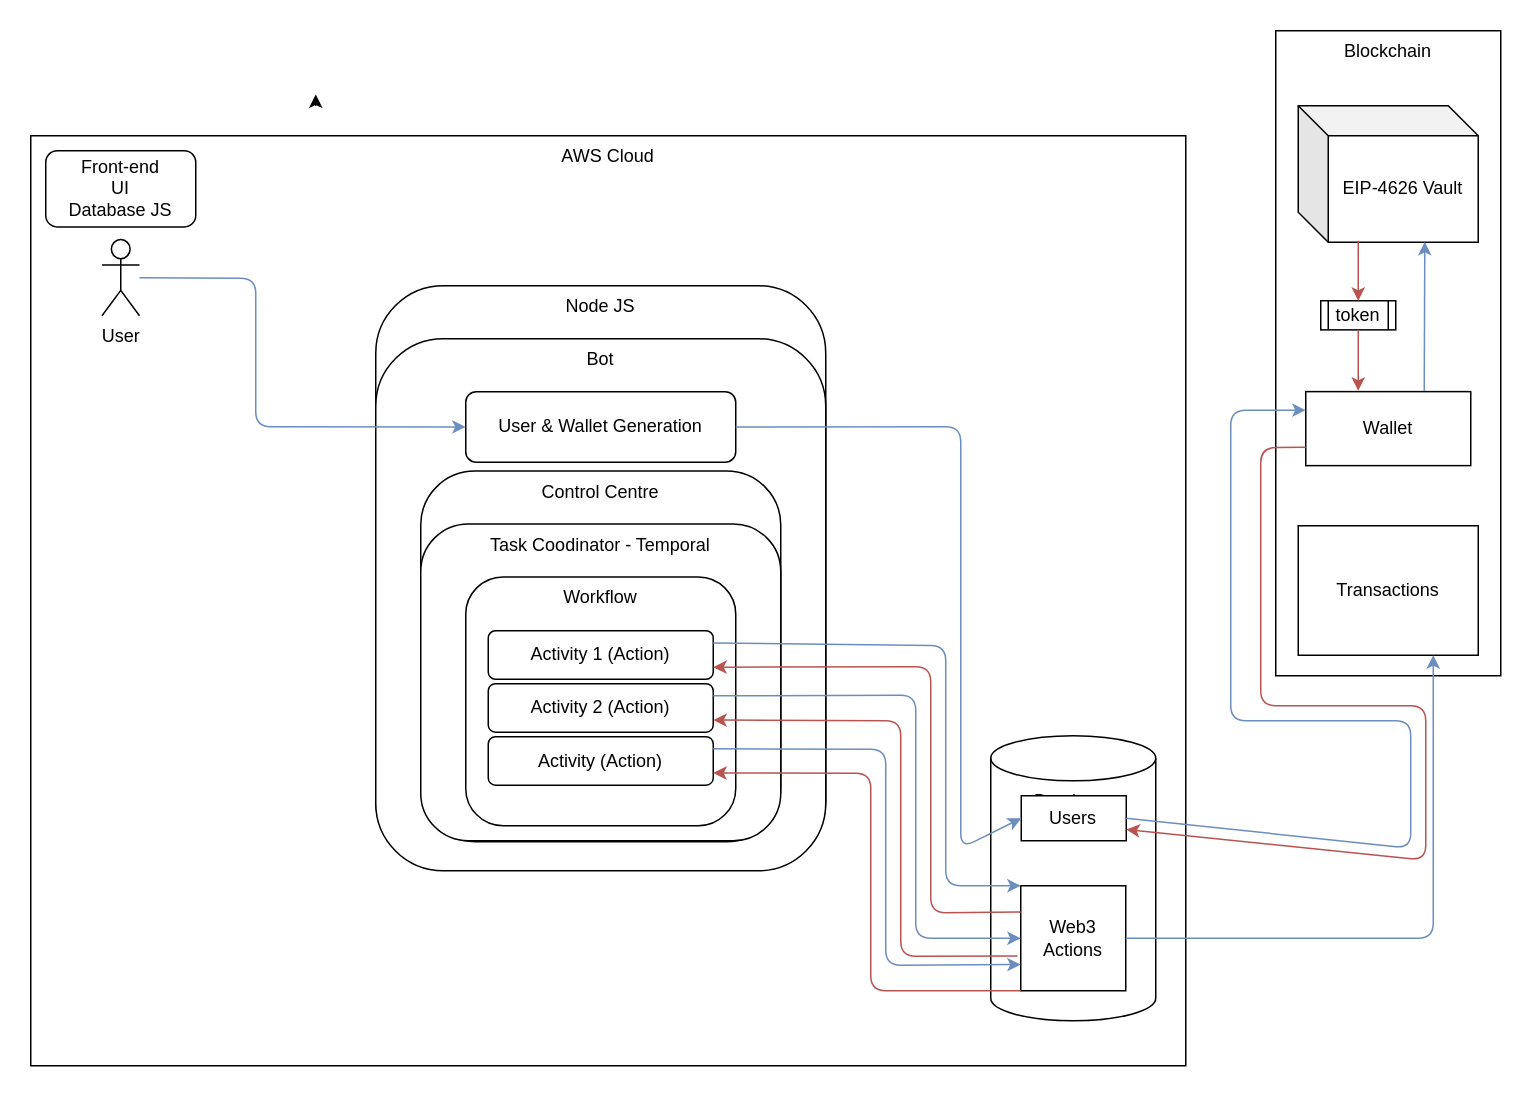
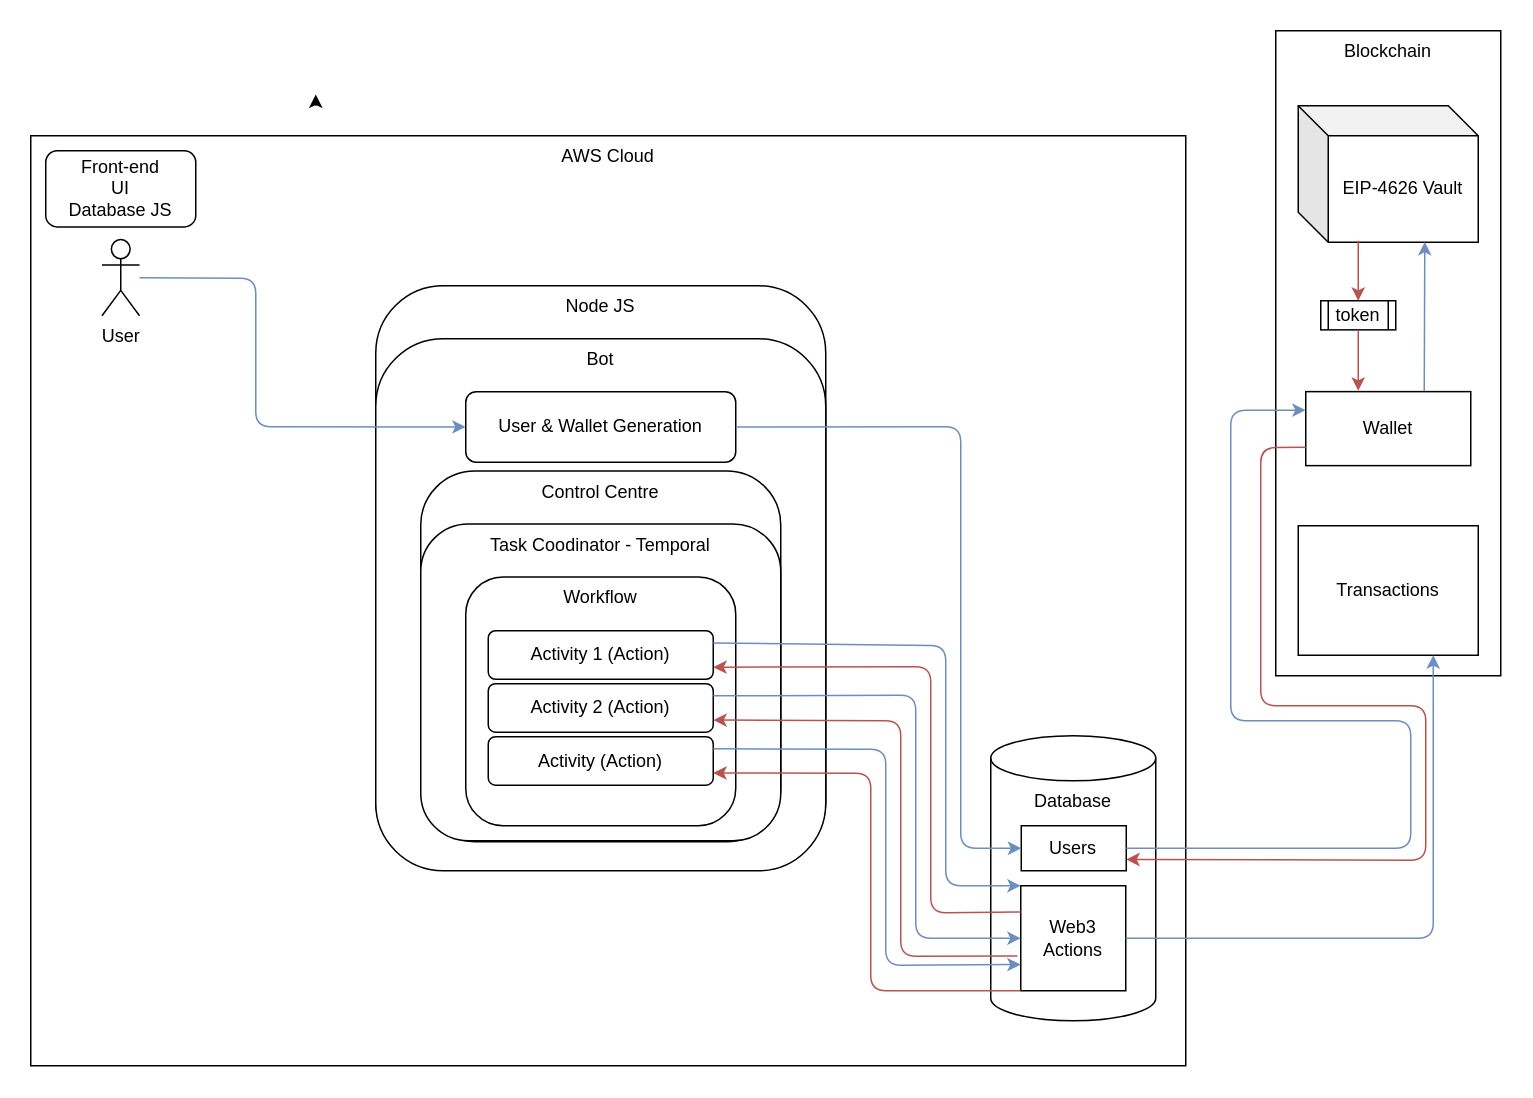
- <mxCell id="17" value="Users" style="rounded=0;whiteSpace=wrap;html=1;" parent="15" vertex="1"><mxGeometry x="20.34" y="40" width="70" height="30" as="geometry" /></mxCell>
+ <mxCell id="17" value="Users" style="rounded=0;whiteSpace=wrap;html=1;" parent="15" vertex="1"><mxGeometry x="20.34" y="60" width="70" height="30" as="geometry" /></mxCell>
